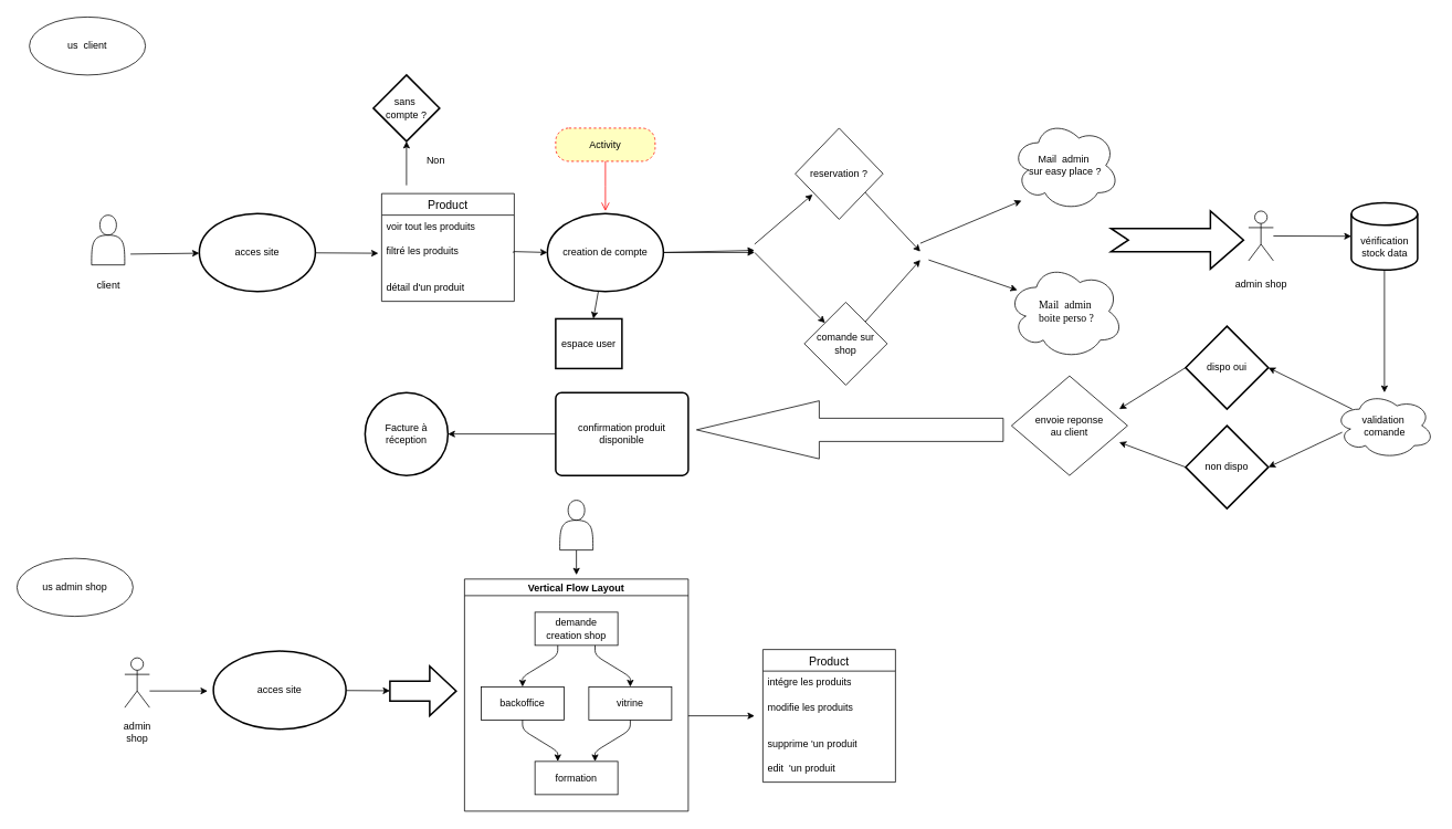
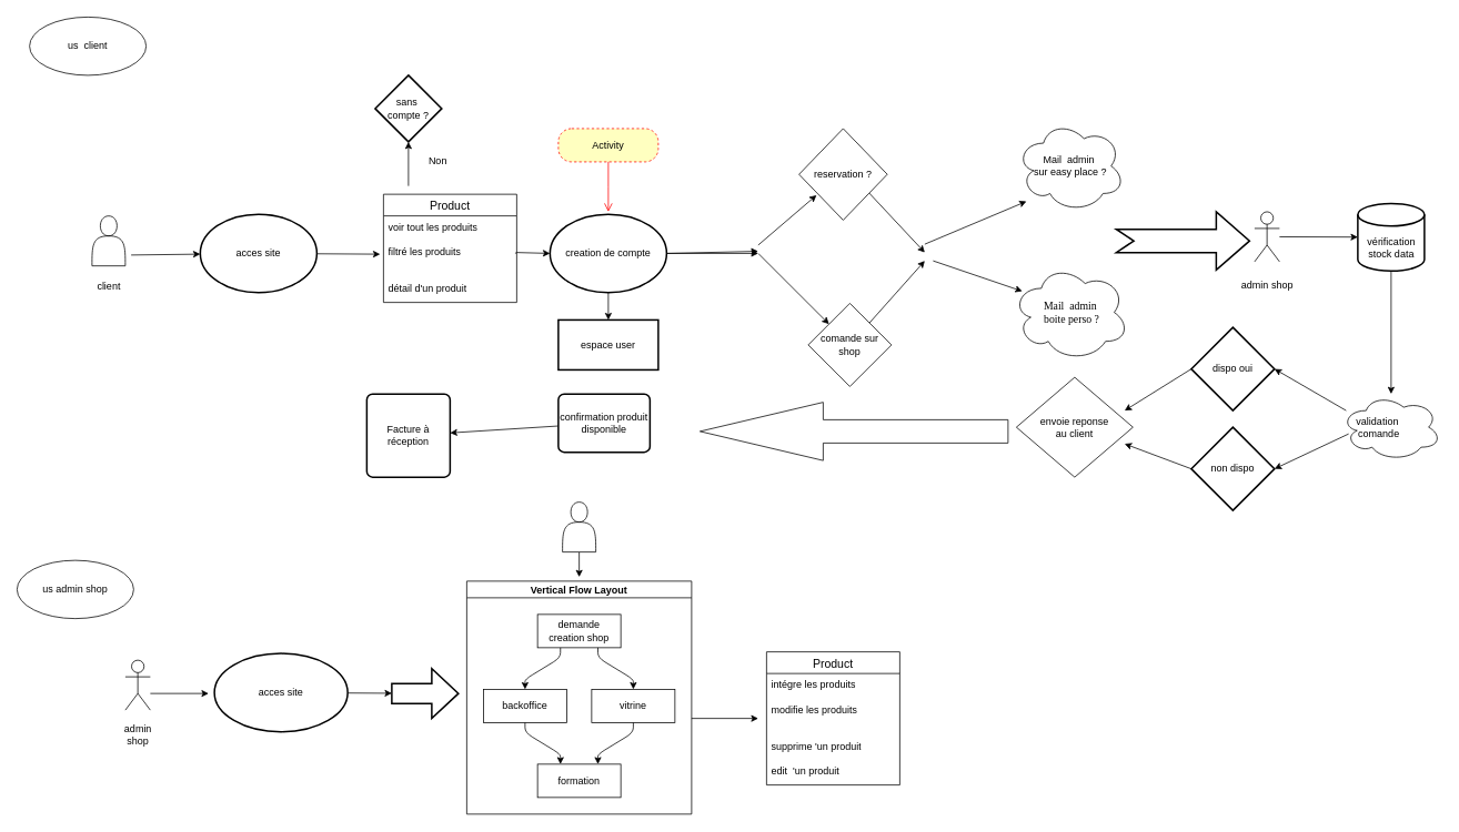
- <mxCell id="76" value="espace user" style="whiteSpace=wrap;html=1;strokeWidth=2;" parent="1" vertex="1"><mxGeometry x="670" y="384.075" width="80" height="60" as="geometry" /></mxCell>
+ <mxCell id="76" value="espace user" style="whiteSpace=wrap;html=1;strokeWidth=2;" parent="1" vertex="1"><mxGeometry x="670" y="384.075" width="120" height="60" as="geometry" /></mxCell>
- <mxCell id="33" value="&lt;div&gt;validation&amp;nbsp;&lt;/div&gt;&lt;div&gt;comande&lt;/div&gt;" style="text;html=1;align=center;verticalAlign=middle;resizable=0;points=[];autosize=1;strokeColor=none;fillColor=none;" parent="1" vertex="1"><mxGeometry x="1630" y="493" width="80" height="40" as="geometry" /></mxCell>
+ <mxCell id="33" value="&lt;div&gt;validation&amp;nbsp;&lt;/div&gt;&lt;div&gt;comande&lt;/div&gt;" style="text;html=1;align=center;verticalAlign=middle;resizable=0;points=[];autosize=1;strokeColor=none;fillColor=none;" parent="1" vertex="1"><mxGeometry x="1615" y="493" width="80" height="40" as="geometry" /></mxCell>
- <mxCell id="43" value="Facture à réception" style="ellipse;whiteSpace=wrap;html=1;absoluteArcSize=1;arcSize=14;strokeWidth=2;" parent="1" vertex="1"><mxGeometry x="440" y="473" width="100" height="100" as="geometry" /></mxCell>
+ <mxCell id="43" value="Facture à réception" style="rounded=1;whiteSpace=wrap;html=1;absoluteArcSize=1;arcSize=14;strokeWidth=2;" parent="1" vertex="1"><mxGeometry x="440" y="473" width="100" height="100" as="geometry" /></mxCell>
- <mxCell id="41" value="confirmation produit disponible " style="rounded=1;whiteSpace=wrap;html=1;absoluteArcSize=1;arcSize=14;strokeWidth=2;" parent="1" vertex="1"><mxGeometry x="670" y="473" width="160" height="100" as="geometry" /></mxCell>
+ <mxCell id="41" value="confirmation produit disponible " style="rounded=1;whiteSpace=wrap;html=1;absoluteArcSize=1;arcSize=14;strokeWidth=2;" parent="1" vertex="1"><mxGeometry x="670" y="473" width="110" height="70" as="geometry" /></mxCell>
